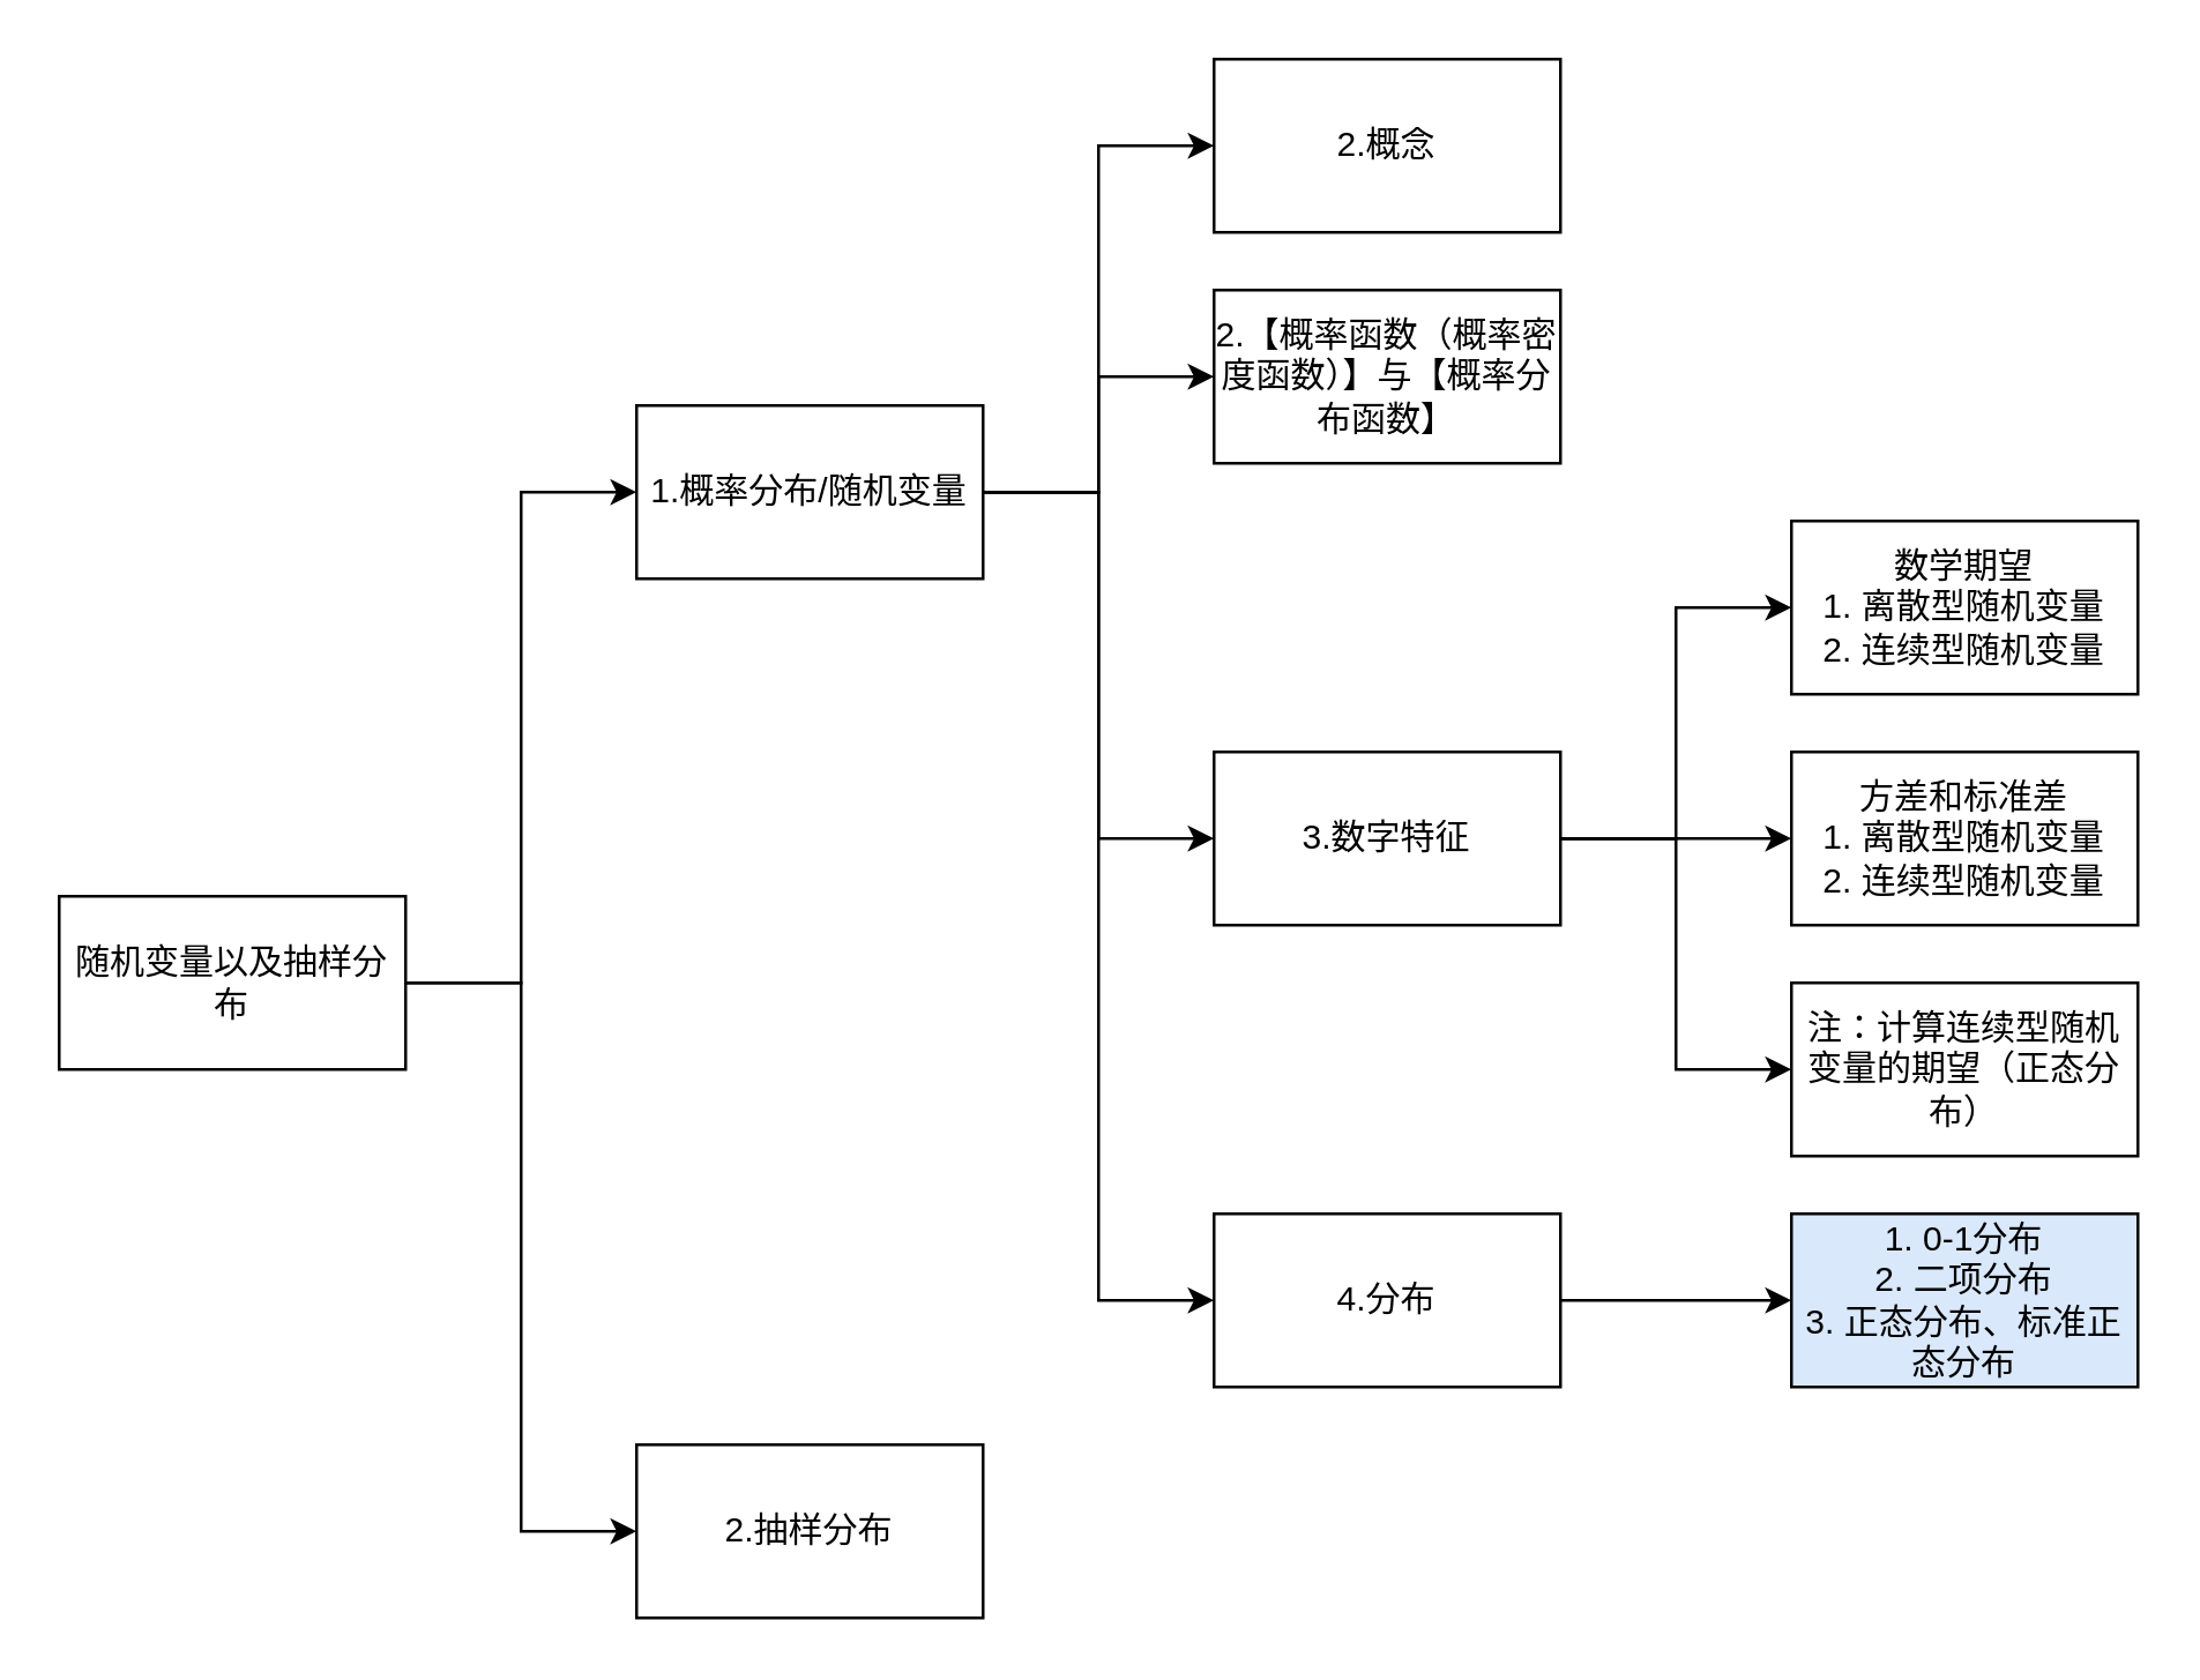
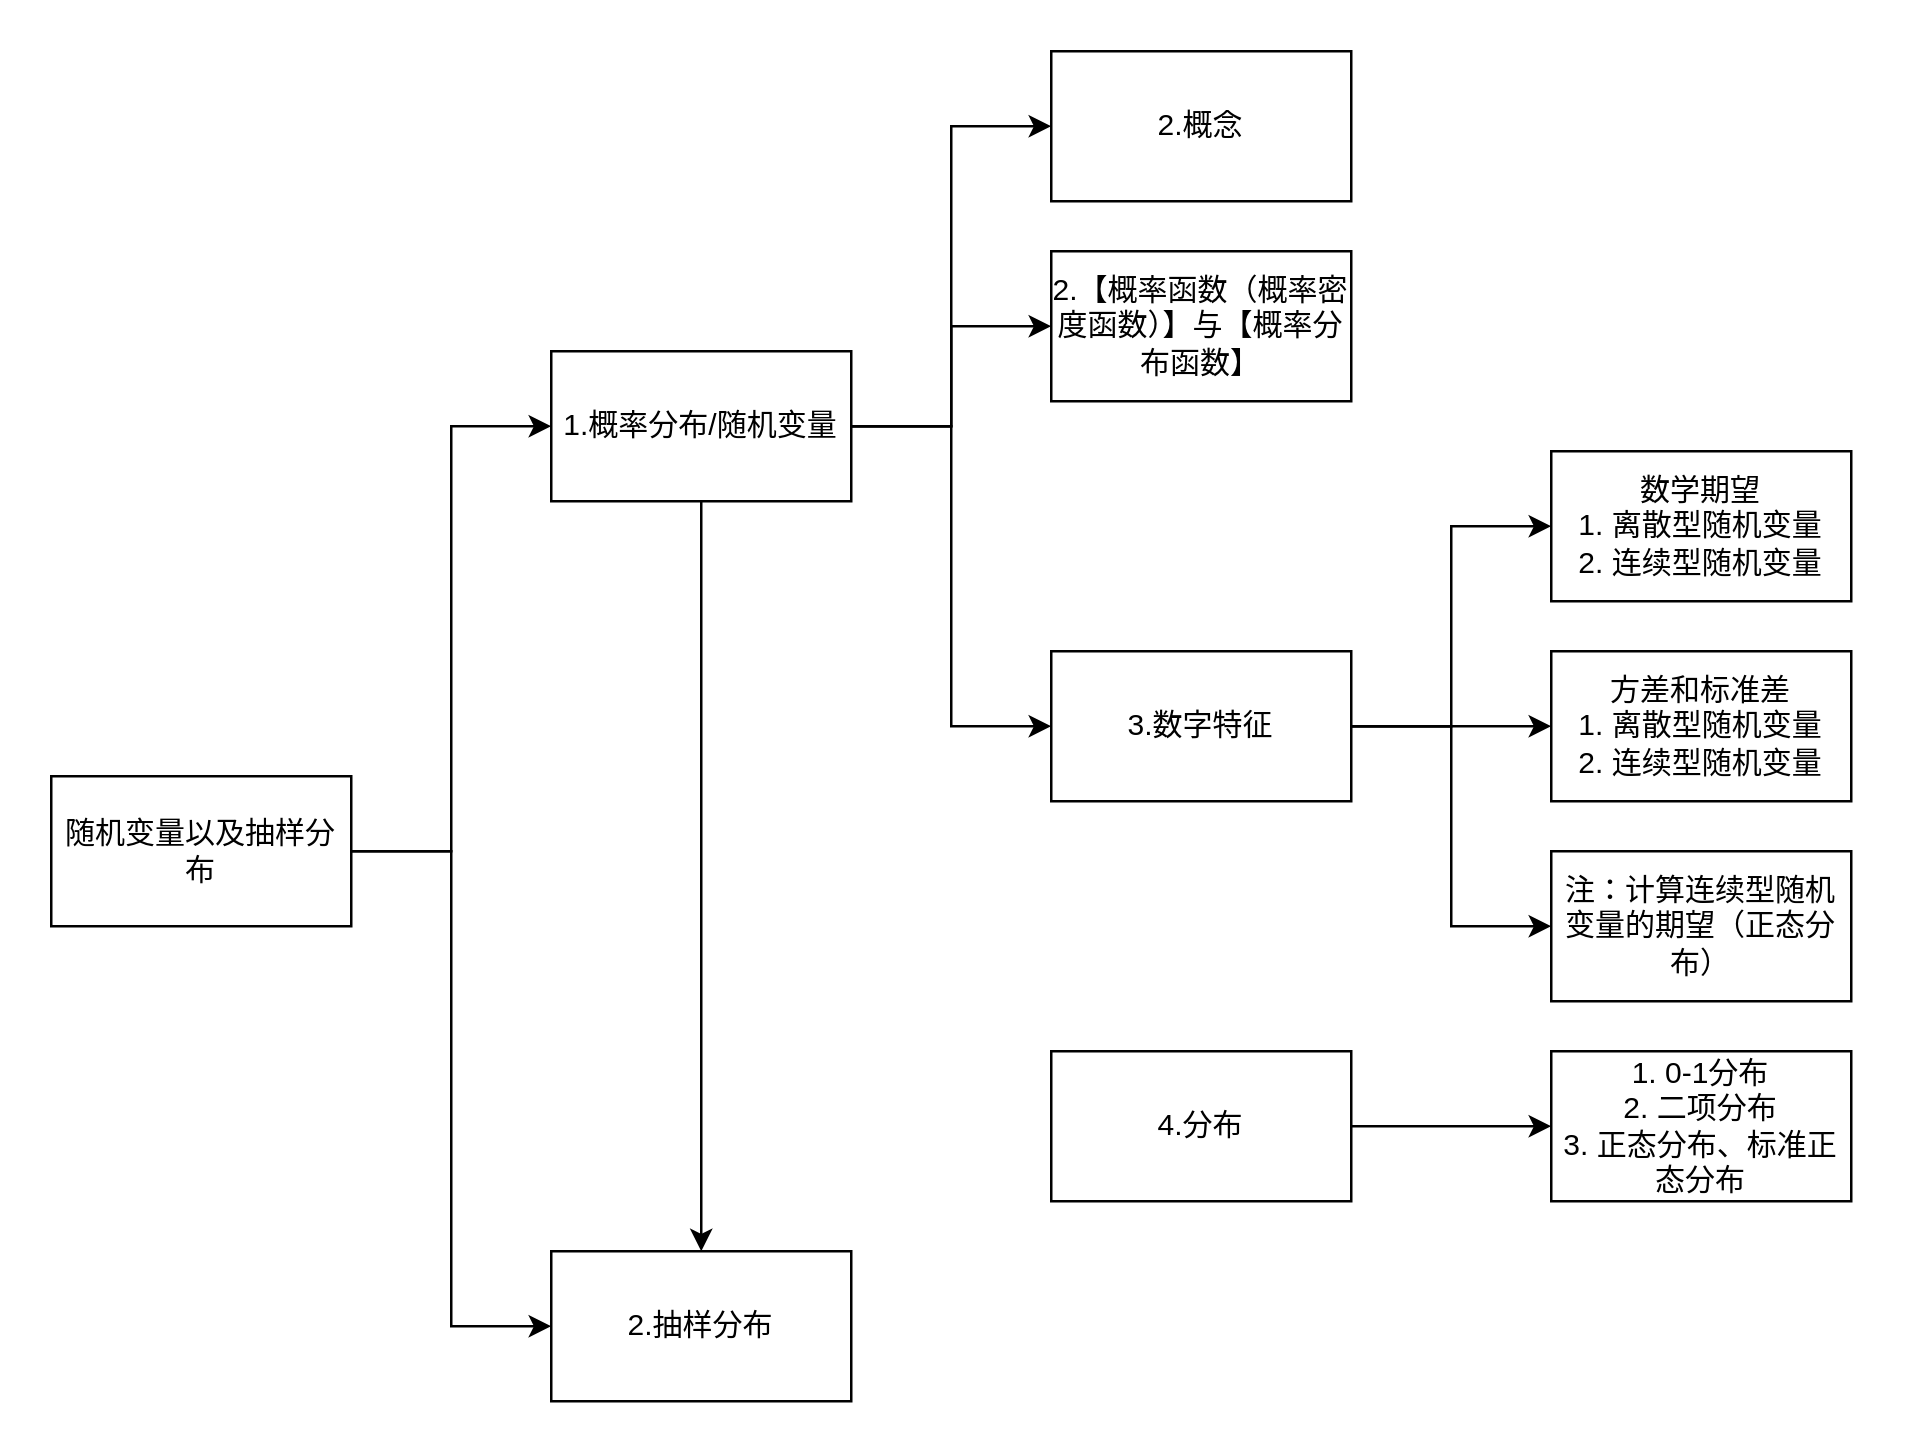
- <mxCell id="8" style="edgeStyle=orthogonalEdgeStyle;rounded=0;orthogonalLoop=1;jettySize=auto;html=1;entryX=0;entryY=0.5;entryDx=0;entryDy=0;" parent="1" source="9" target="18" edge="1"><mxGeometry relative="1" as="geometry" /></mxCell>
+ <mxCell id="8" style="edgeStyle=orthogonalEdgeStyle;rounded=0;orthogonalLoop=1;jettySize=auto;html=1;" parent="1" source="9" target="10" edge="1"><mxGeometry relative="1" as="geometry" /></mxCell>
- <mxCell id="19" value="&lt;div&gt;1. 0-1分布&lt;/div&gt;&lt;div&gt;2. 二项分布&lt;/div&gt;&lt;div&gt;3. 正态分布、标准正态分布&lt;/div&gt;" style="rounded=0;whiteSpace=wrap;html=1;fillColor=#dae8fc;" parent="1" vertex="1"><mxGeometry x="620" y="420" width="120" height="60" as="geometry" /></mxCell>
+ <mxCell id="19" value="&lt;div&gt;1. 0-1分布&lt;/div&gt;&lt;div&gt;2. 二项分布&lt;/div&gt;&lt;div&gt;3. 正态分布、标准正态分布&lt;/div&gt;" style="rounded=0;whiteSpace=wrap;html=1;" parent="1" vertex="1"><mxGeometry x="620" y="420" width="120" height="60" as="geometry" /></mxCell>
